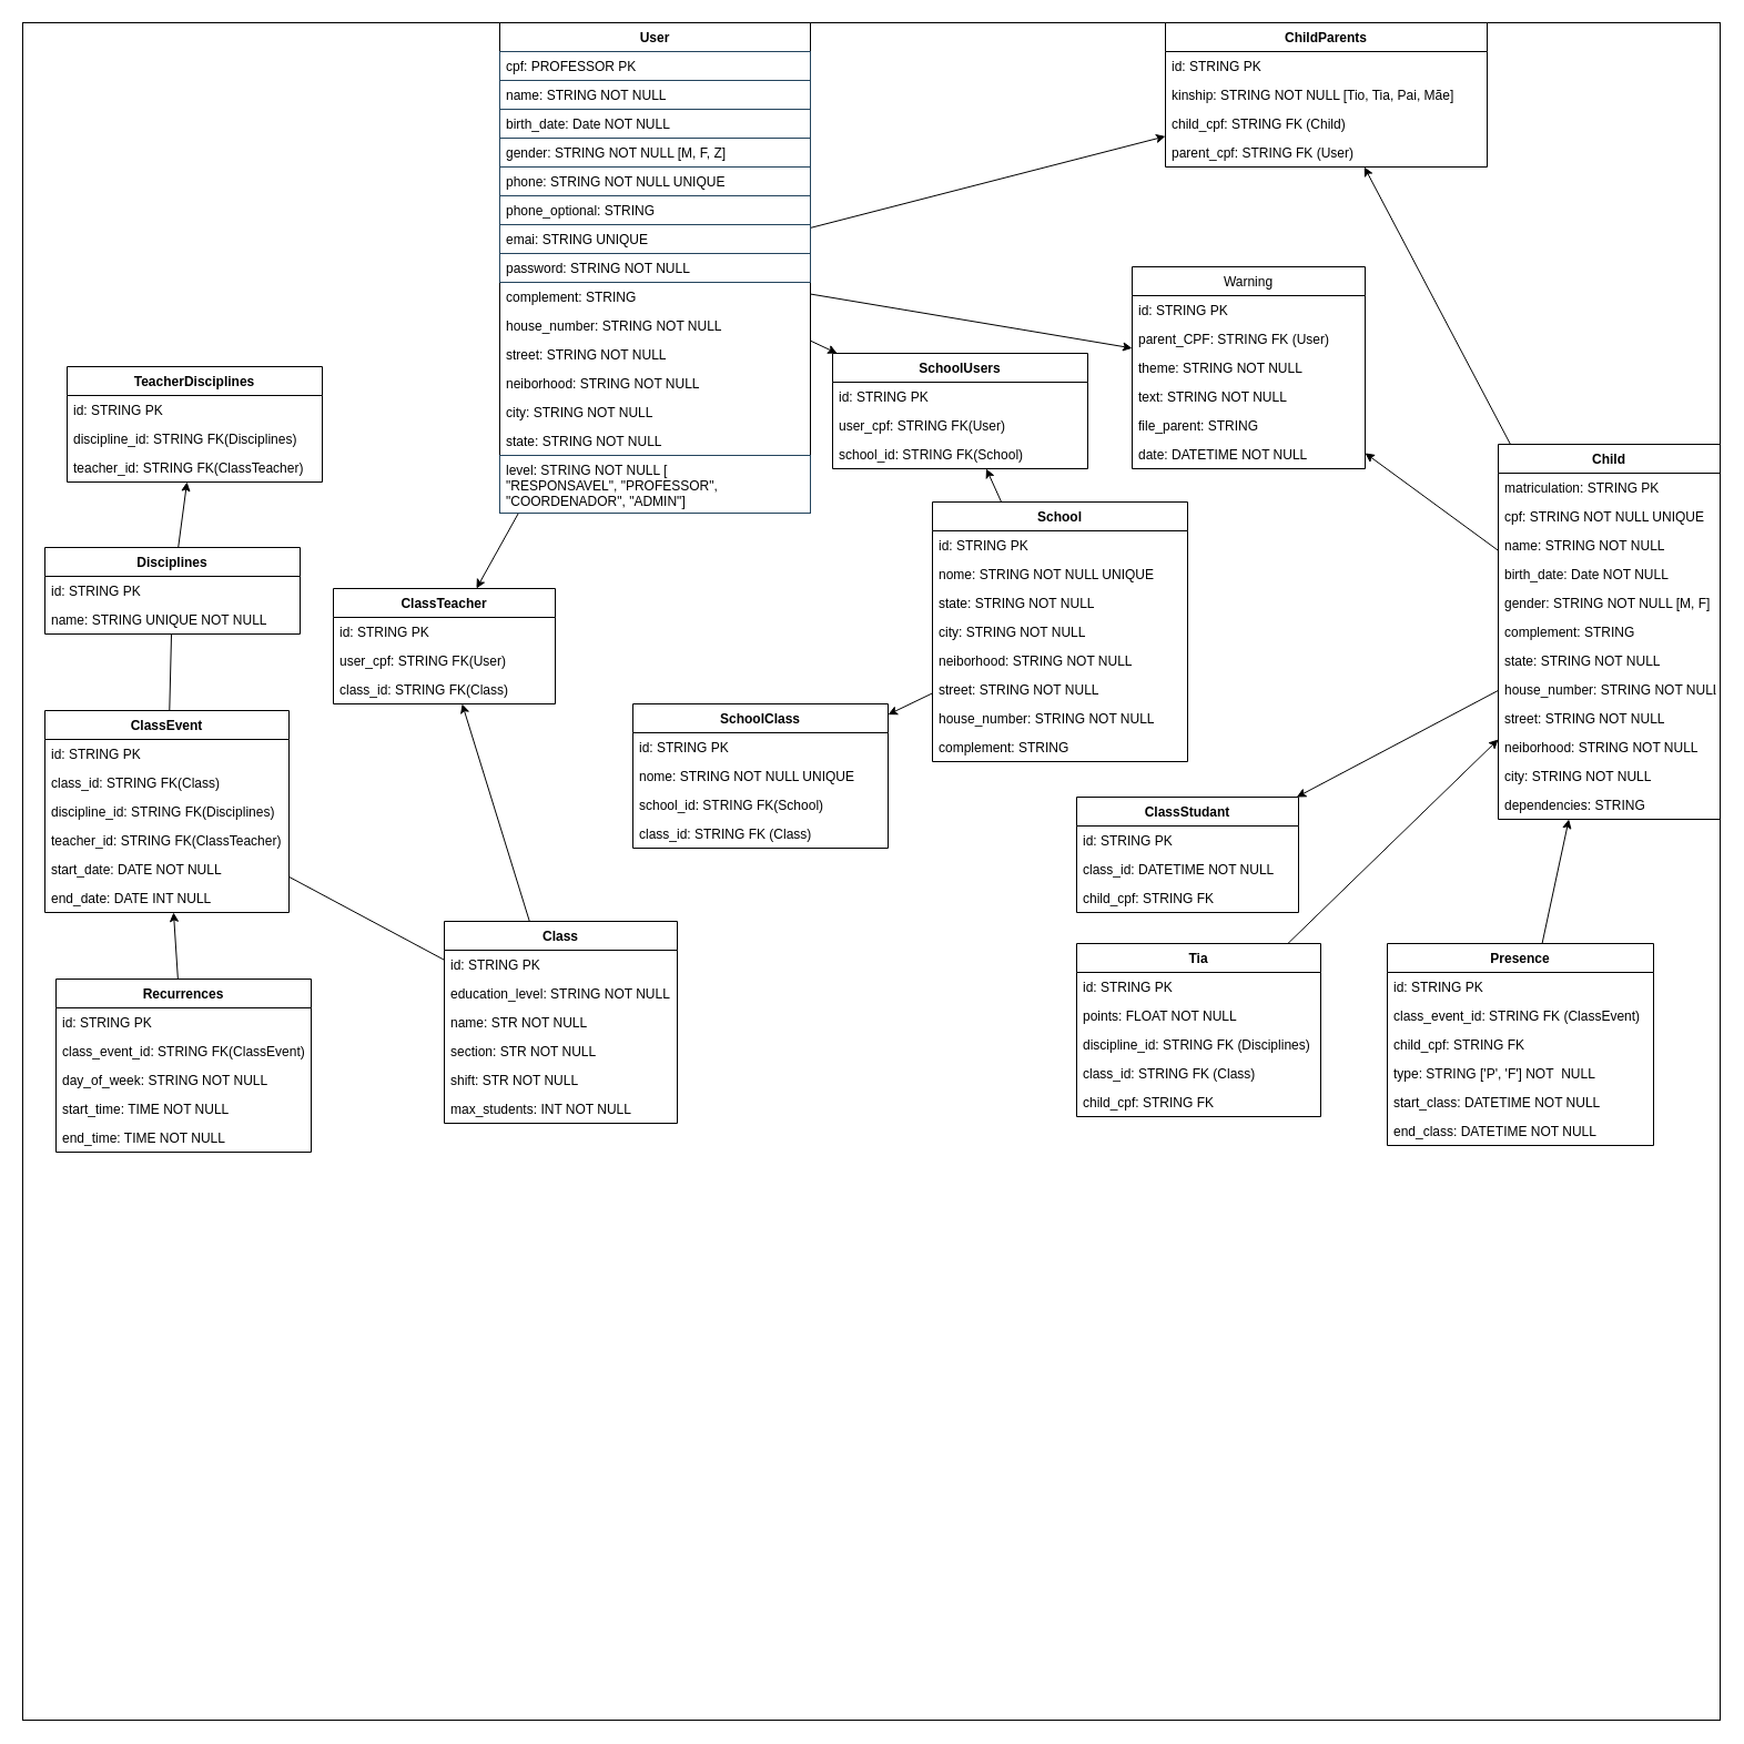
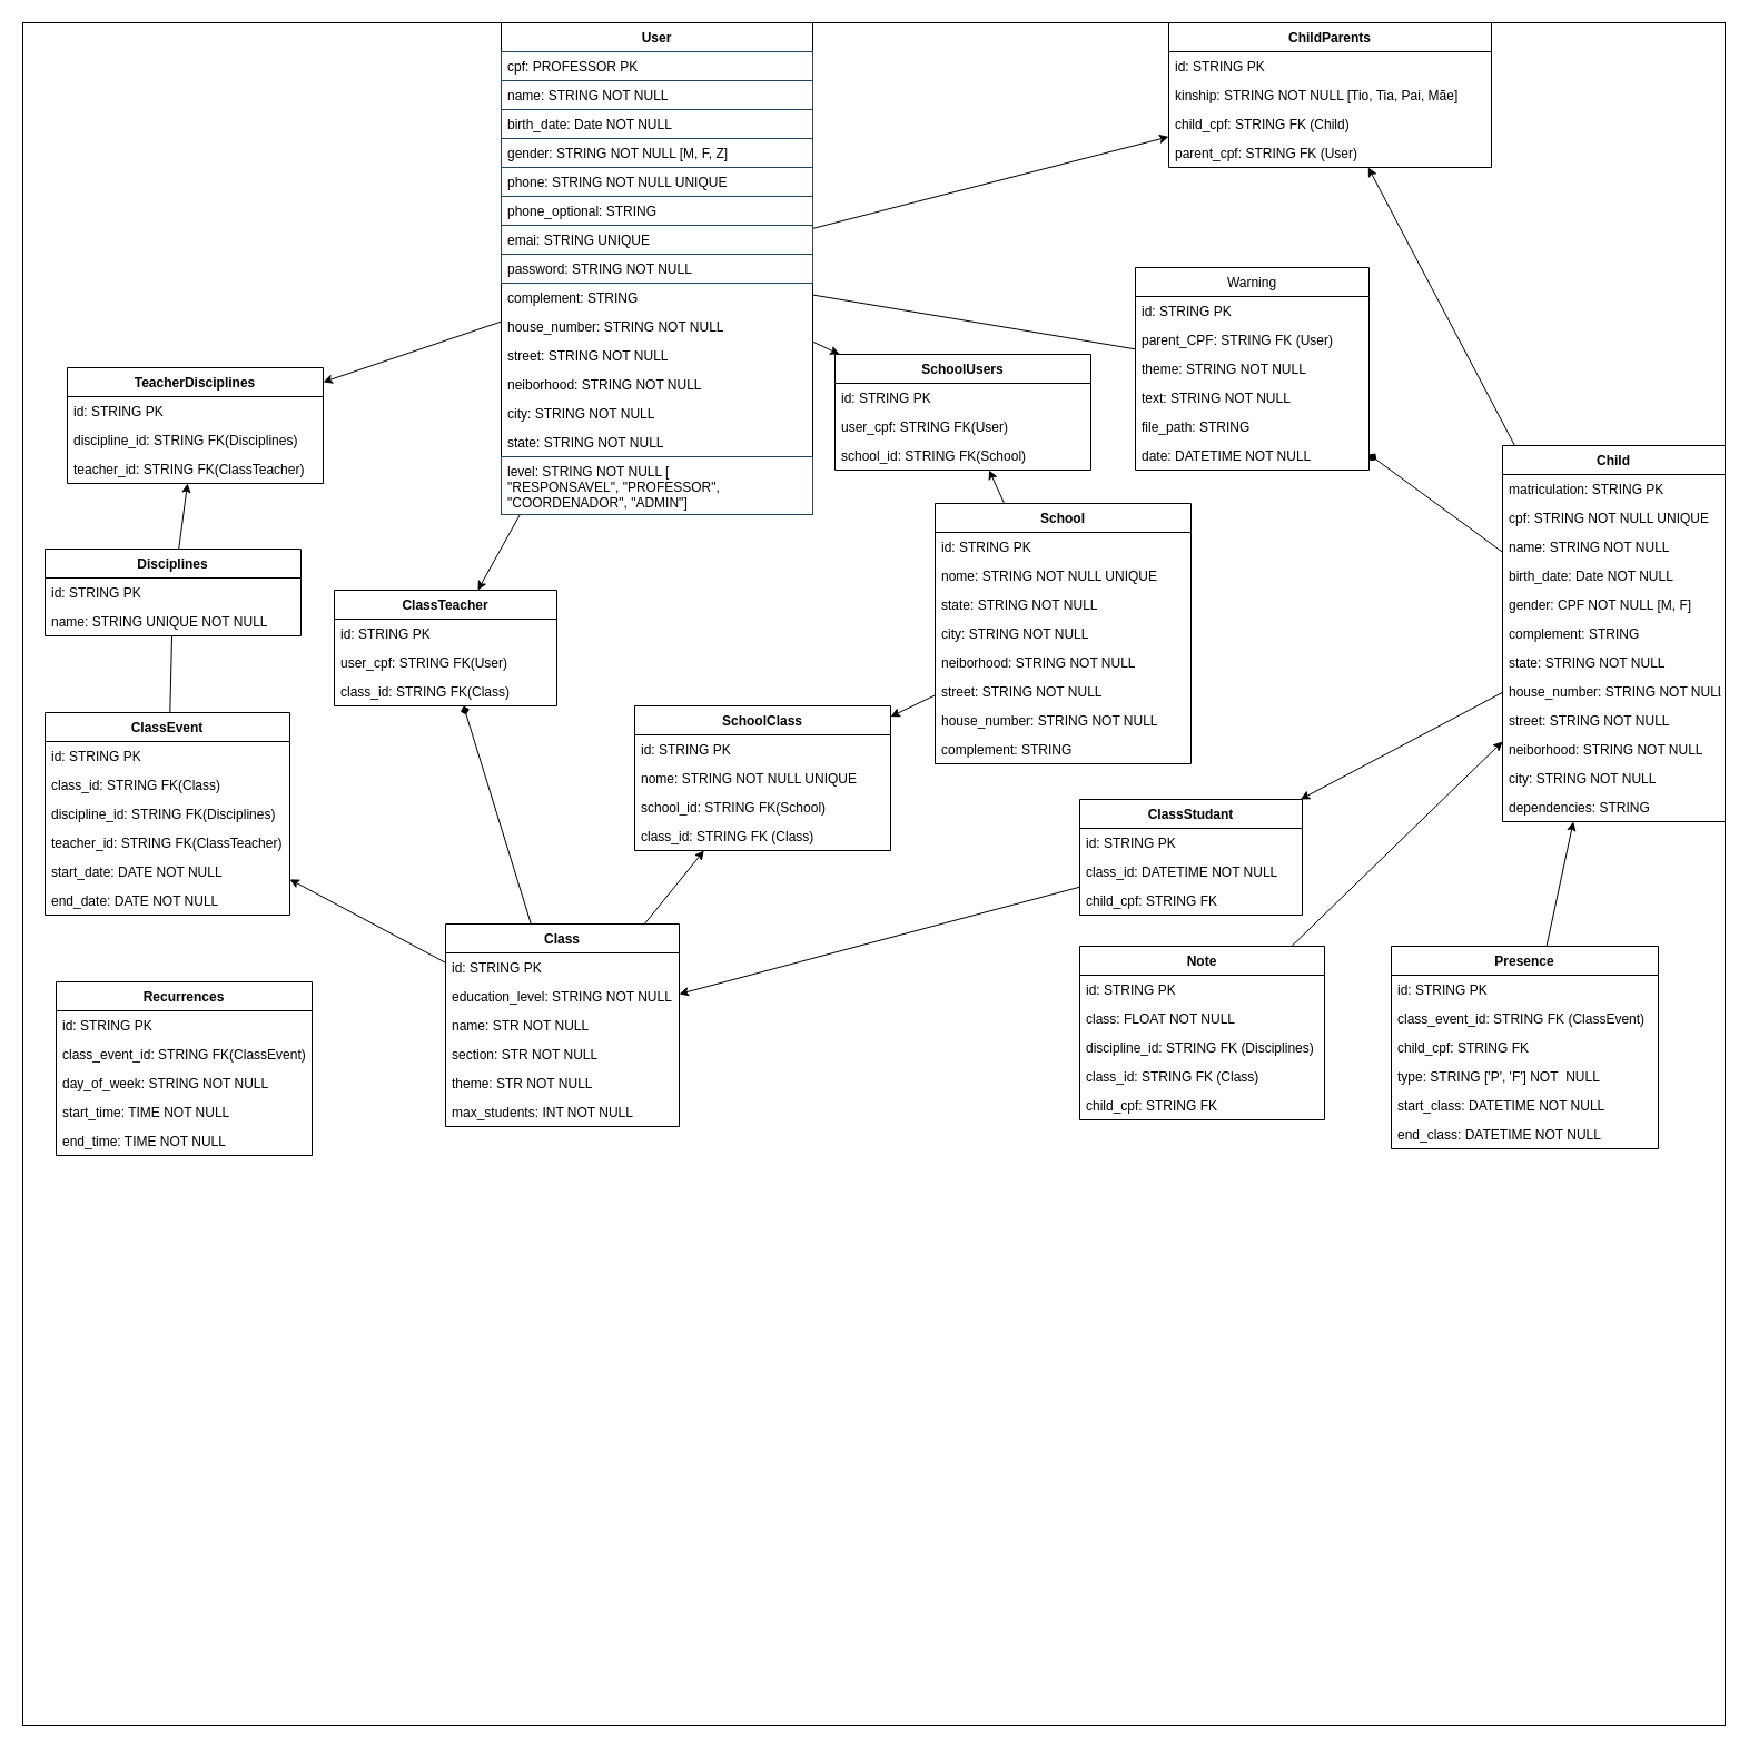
- <mxCell id="4" style="edgeStyle=none;html=1;strokeColor=#000000;" parent="1" source="8" target="79" edge="1"><mxGeometry relative="1" as="geometry" /></mxCell>
+ <mxCell id="4" style="edgeStyle=none;html=1;strokeColor=#000000;endArrow=none;" parent="1" source="8" target="79" edge="1"><mxGeometry relative="1" as="geometry" /></mxCell>
+ <mxCell id="6" style="edgeStyle=none;html=1;strokeColor=#000000;" parent="1" source="8" target="86" edge="1"><mxGeometry relative="1" as="geometry" /></mxCell>
- <mxCell id="84" value="file_parent: STRING " style="text;strokeColor=none;fillColor=none;align=left;verticalAlign=top;spacingLeft=4;spacingRight=4;overflow=hidden;rotatable=0;points=[[0,0.5],[1,0.5]];portConstraint=eastwest;fontColor=#000000;" parent="79" vertex="1"><mxGeometry y="130" width="210" height="26" as="geometry" /></mxCell>
+ <mxCell id="84" value="file_path: STRING " style="text;strokeColor=none;fillColor=none;align=left;verticalAlign=top;spacingLeft=4;spacingRight=4;overflow=hidden;rotatable=0;points=[[0,0.5],[1,0.5]];portConstraint=eastwest;fontColor=#000000;" parent="79" vertex="1"><mxGeometry y="130" width="210" height="26" as="geometry" /></mxCell>
- <mxCell id="25" style="edgeStyle=none;html=1;strokeColor=#000000;" parent="1" source="27" target="79" edge="1"><mxGeometry relative="1" as="geometry"><mxPoint x="920" y="553.6" as="targetPoint" /></mxGeometry></mxCell>
+ <mxCell id="25" style="edgeStyle=none;html=1;strokeColor=#000000;endArrow=diamond;" parent="1" source="27" target="79" edge="1"><mxGeometry relative="1" as="geometry"><mxPoint x="920" y="553.6" as="targetPoint" /></mxGeometry></mxCell>
- <mxCell id="32" value="gender: STRING NOT NULL [M, F]" style="text;strokeColor=none;fillColor=none;align=left;verticalAlign=top;spacingLeft=4;spacingRight=4;overflow=hidden;rotatable=0;points=[[0,0.5],[1,0.5]];portConstraint=eastwest;fontColor=#000000;" parent="27" vertex="1"><mxGeometry y="130" width="200" height="26" as="geometry" /></mxCell>
+ <mxCell id="32" value="gender: CPF NOT NULL [M, F]" style="text;strokeColor=none;fillColor=none;align=left;verticalAlign=top;spacingLeft=4;spacingRight=4;overflow=hidden;rotatable=0;points=[[0,0.5],[1,0.5]];portConstraint=eastwest;fontColor=#000000;" parent="27" vertex="1"><mxGeometry y="130" width="200" height="26" as="geometry" /></mxCell>
- <mxCell id="55" style="edgeStyle=none;html=1;strokeColor=#000000;" parent="1" source="58" target="70" edge="1"><mxGeometry relative="1" as="geometry" /></mxCell>
+ <mxCell id="55" style="edgeStyle=none;html=1;strokeColor=#000000;endArrow=diamond;" parent="1" source="58" target="70" edge="1"><mxGeometry relative="1" as="geometry" /></mxCell>
- <mxCell id="56" style="edgeStyle=none;html=1;strokeColor=#000000;endArrow=none;" parent="1" source="58" target="95" edge="1"><mxGeometry relative="1" as="geometry" /></mxCell>
+ <mxCell id="56" style="edgeStyle=none;html=1;strokeColor=#000000;" parent="1" source="58" target="95" edge="1"><mxGeometry relative="1" as="geometry" /></mxCell>
+ <mxCell id="57" style="edgeStyle=none;html=1;strokeColor=#000000;" edge="1" parent="1" source="58" target="124"><mxGeometry relative="1" as="geometry" /></mxCell>
- <mxCell id="101" value="end_date: DATE INT NULL" style="text;strokeColor=none;fillColor=none;align=left;verticalAlign=top;spacingLeft=4;spacingRight=4;overflow=hidden;rotatable=0;points=[[0,0.5],[1,0.5]];portConstraint=eastwest;fontColor=#000000;" parent="95" vertex="1"><mxGeometry y="156" width="220" height="26" as="geometry" /></mxCell>
+ <mxCell id="101" value="end_date: DATE NOT NULL" style="text;strokeColor=none;fillColor=none;align=left;verticalAlign=top;spacingLeft=4;spacingRight=4;overflow=hidden;rotatable=0;points=[[0,0.5],[1,0.5]];portConstraint=eastwest;fontColor=#000000;" parent="95" vertex="1"><mxGeometry y="156" width="220" height="26" as="geometry" /></mxCell>
+ <mxCell id="74" style="edgeStyle=none;html=1;strokeColor=#000000;" parent="1" source="75" target="58" edge="1"><mxGeometry relative="1" as="geometry" /></mxCell>
- <mxCell id="102" style="edgeStyle=none;html=1;strokeColor=#000000;" parent="1" source="103" target="95" edge="1"><mxGeometry relative="1" as="geometry" /></mxCell>
- <mxCell id="49" value="Tia" style="swimlane;fontStyle=1;align=center;verticalAlign=top;childLayout=stackLayout;horizontal=1;startSize=26;horizontalStack=0;resizeParent=1;resizeParentMax=0;resizeLast=0;collapsible=1;marginBottom=0;" parent="1" vertex="1"><mxGeometry x="970" y="850" width="220" height="156" as="geometry" /></mxCell>
+ <mxCell id="49" value="Note" style="swimlane;fontStyle=1;align=center;verticalAlign=top;childLayout=stackLayout;horizontal=1;startSize=26;horizontalStack=0;resizeParent=1;resizeParentMax=0;resizeLast=0;collapsible=1;marginBottom=0;" parent="1" vertex="1"><mxGeometry x="970" y="850" width="220" height="156" as="geometry" /></mxCell>
- <mxCell id="51" value="points: FLOAT NOT NULL" style="text;strokeColor=none;fillColor=none;align=left;verticalAlign=top;spacingLeft=4;spacingRight=4;overflow=hidden;rotatable=0;points=[[0,0.5],[1,0.5]];portConstraint=eastwest;fontColor=#000000;" parent="49" vertex="1"><mxGeometry y="52" width="220" height="26" as="geometry" /></mxCell>
+ <mxCell id="51" value="class: FLOAT NOT NULL" style="text;strokeColor=none;fillColor=none;align=left;verticalAlign=top;spacingLeft=4;spacingRight=4;overflow=hidden;rotatable=0;points=[[0,0.5],[1,0.5]];portConstraint=eastwest;fontColor=#000000;" parent="49" vertex="1"><mxGeometry y="52" width="220" height="26" as="geometry" /></mxCell>
- <mxCell id="63" value="shift: STR NOT NULL" style="text;strokeColor=none;fillColor=none;align=left;verticalAlign=top;spacingLeft=4;spacingRight=4;overflow=hidden;rotatable=0;points=[[0,0.5],[1,0.5]];portConstraint=eastwest;fontColor=#000000;" parent="58" vertex="1"><mxGeometry y="130" width="210" height="26" as="geometry" /></mxCell>
+ <mxCell id="63" value="theme: STR NOT NULL" style="text;strokeColor=none;fillColor=none;align=left;verticalAlign=top;spacingLeft=4;spacingRight=4;overflow=hidden;rotatable=0;points=[[0,0.5],[1,0.5]];portConstraint=eastwest;fontColor=#000000;" parent="58" vertex="1"><mxGeometry y="130" width="210" height="26" as="geometry" /></mxCell>
